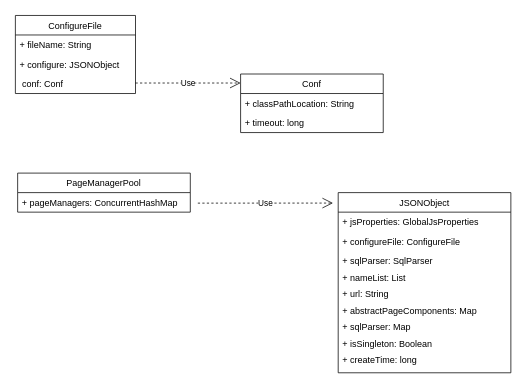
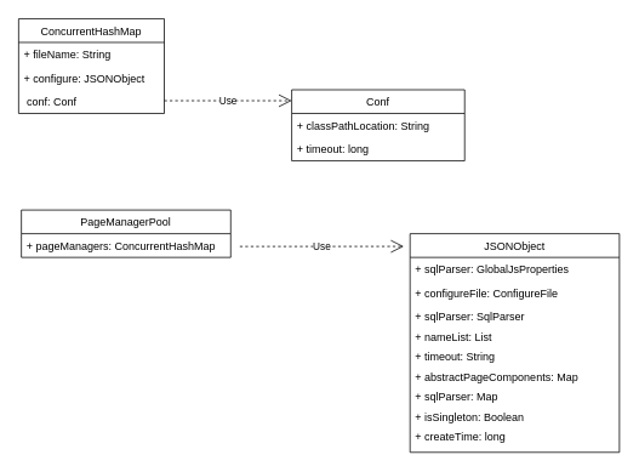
- <mxCell id="2" value="ConfigureFile" style="swimlane;fontStyle=0;childLayout=stackLayout;horizontal=1;startSize=26;fillColor=none;horizontalStack=0;resizeParent=1;resizeParentMax=0;resizeLast=0;collapsible=1;marginBottom=0;" vertex="1" parent="1"><mxGeometry x="20" y="20" width="160" height="104" as="geometry" /></mxCell>
+ <mxCell id="2" value="ConcurrentHashMap" style="swimlane;fontStyle=0;childLayout=stackLayout;horizontal=1;startSize=26;fillColor=none;horizontalStack=0;resizeParent=1;resizeParentMax=0;resizeLast=0;collapsible=1;marginBottom=0;" vertex="1" parent="1"><mxGeometry x="20" y="20" width="160" height="104" as="geometry" /></mxCell>
- <mxCell id="13" value="+ jsProperties: GlobalJsProperties" style="text;strokeColor=none;fillColor=none;align=left;verticalAlign=top;spacingLeft=4;spacingRight=4;overflow=hidden;rotatable=0;points=[[0,0.5],[1,0.5]];portConstraint=eastwest;" vertex="1" parent="12"><mxGeometry y="26" width="230" height="26" as="geometry" /></mxCell>
+ <mxCell id="13" value="+ sqlParser: GlobalJsProperties" style="text;strokeColor=none;fillColor=none;align=left;verticalAlign=top;spacingLeft=4;spacingRight=4;overflow=hidden;rotatable=0;points=[[0,0.5],[1,0.5]];portConstraint=eastwest;" vertex="1" parent="12"><mxGeometry y="26" width="230" height="26" as="geometry" /></mxCell>
- <mxCell id="17" value="+ url: String" style="text;strokeColor=none;fillColor=none;align=left;verticalAlign=top;spacingLeft=4;spacingRight=4;overflow=hidden;rotatable=0;points=[[0,0.5],[1,0.5]];portConstraint=eastwest;" vertex="1" parent="12"><mxGeometry y="122" width="230" height="22" as="geometry" /></mxCell>
+ <mxCell id="17" value="+ timeout: String" style="text;strokeColor=none;fillColor=none;align=left;verticalAlign=top;spacingLeft=4;spacingRight=4;overflow=hidden;rotatable=0;points=[[0,0.5],[1,0.5]];portConstraint=eastwest;" vertex="1" parent="12"><mxGeometry y="122" width="230" height="22" as="geometry" /></mxCell>
